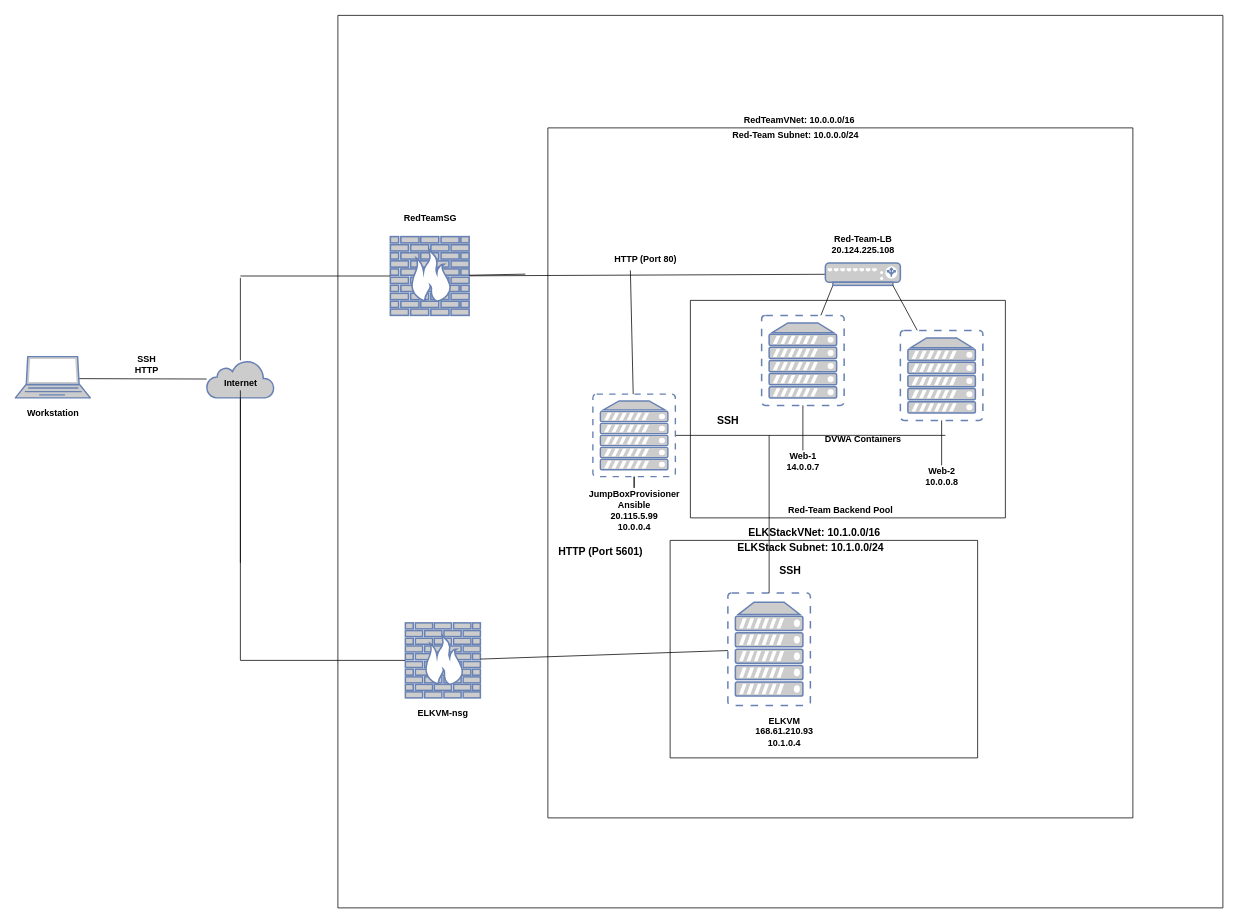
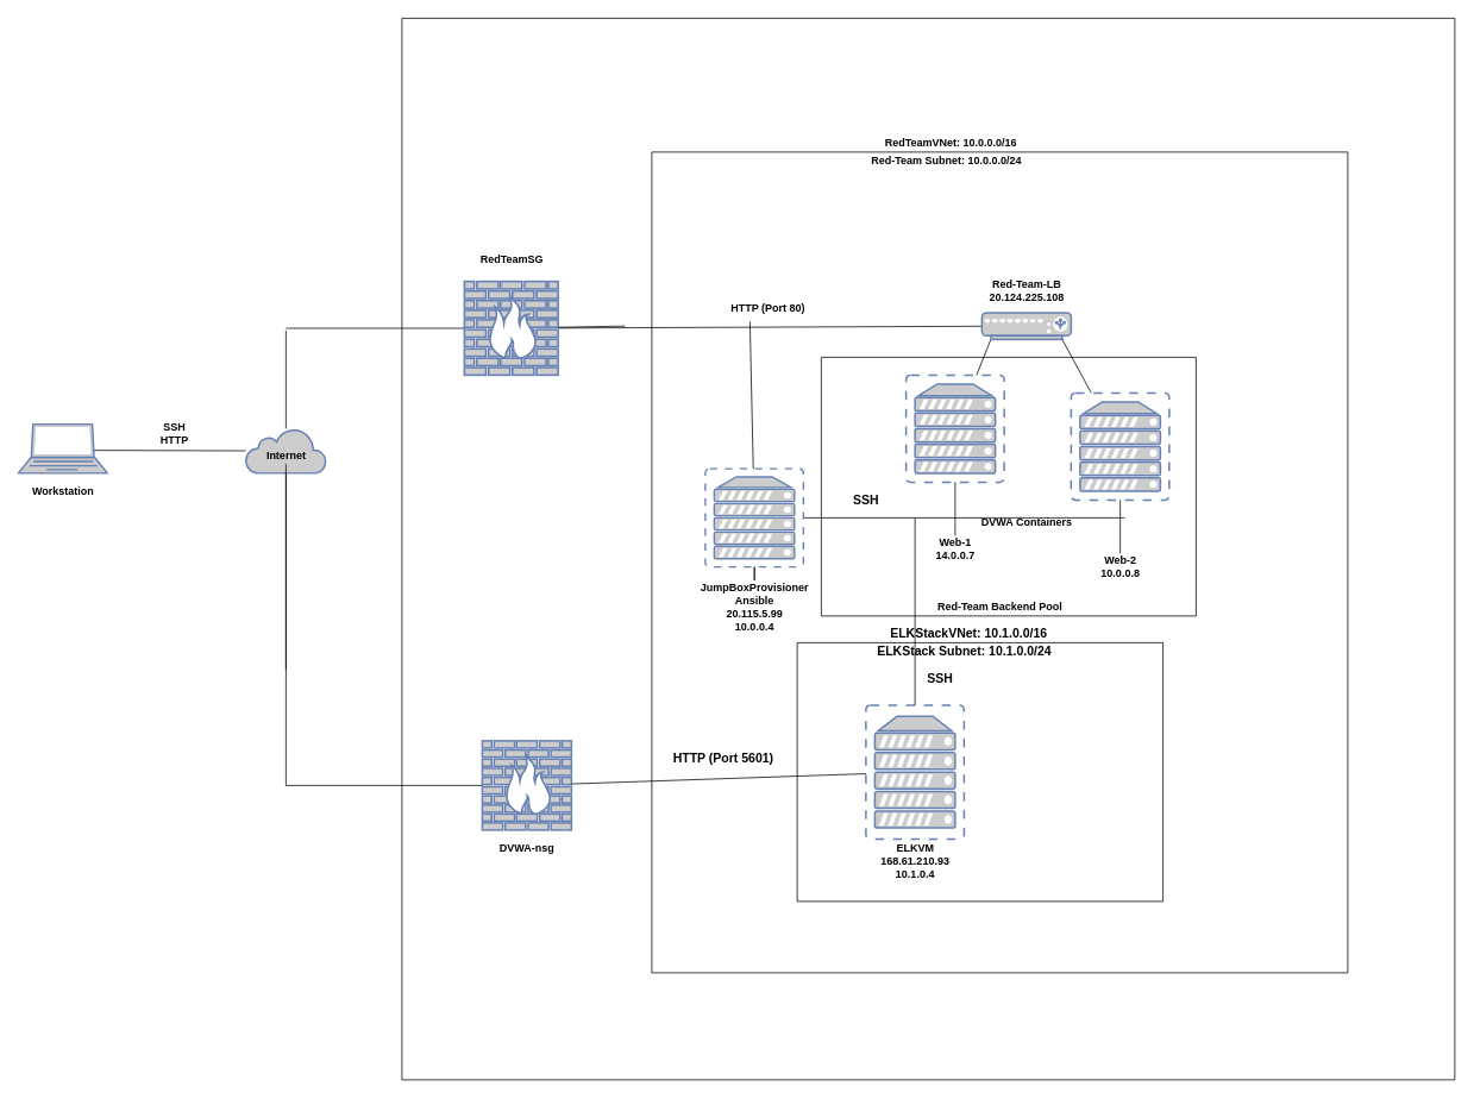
- <mxCell id="37" value="&lt;b&gt;&lt;font style=&quot;font-size: 14px&quot;&gt;HTTP (Port 5601)&lt;/font&gt;&lt;/b&gt;" style="text;html=1;resizable=0;autosize=1;align=center;verticalAlign=middle;points=[];fillColor=none;strokeColor=none;rounded=0;fontSize=14;" vertex="1" parent="24"><mxGeometry x="5" y="555" width="130" height="20" as="geometry" /></mxCell>
+ <mxCell id="37" value="&lt;b&gt;&lt;font style=&quot;font-size: 14px&quot;&gt;HTTP (Port 5601)&lt;/font&gt;&lt;/b&gt;" style="text;html=1;resizable=0;autosize=1;align=center;verticalAlign=middle;points=[];fillColor=none;strokeColor=none;rounded=0;fontSize=14;" vertex="1" parent="24"><mxGeometry x="15" y="670" width="130" height="20" as="geometry" /></mxCell>
- <mxCell id="21" value="&lt;b&gt;ELKVM-nsg&lt;/b&gt;" style="text;html=1;resizable=0;autosize=1;align=center;verticalAlign=middle;points=[];fillColor=none;strokeColor=none;rounded=0;" vertex="1" parent="19"><mxGeometry x="100" y="920" width="80" height="20" as="geometry" /></mxCell>
+ <mxCell id="21" value="&lt;b&gt;DVWA-nsg&lt;/b&gt;" style="text;html=1;resizable=0;autosize=1;align=center;verticalAlign=middle;points=[];fillColor=none;strokeColor=none;rounded=0;" vertex="1" parent="19"><mxGeometry x="100" y="920" width="80" height="20" as="geometry" /></mxCell>
- <mxCell id="28" value="&lt;b&gt;ELKVM&lt;br&gt;168.61.210.93&lt;br&gt;10.1.0.4&lt;br&gt;&lt;/b&gt;" style="text;html=1;resizable=0;autosize=1;align=center;verticalAlign=middle;points=[];fillColor=none;strokeColor=none;rounded=0;" vertex="1" parent="24"><mxGeometry x="270" y="780" width="90" height="50" as="geometry" /></mxCell>
+ <mxCell id="28" value="&lt;b&gt;ELKVM&lt;br&gt;168.61.210.93&lt;br&gt;10.1.0.4&lt;br&gt;&lt;/b&gt;" style="text;html=1;resizable=0;autosize=1;align=center;verticalAlign=middle;points=[];fillColor=none;strokeColor=none;rounded=0;" vertex="1" parent="24"><mxGeometry x="250" y="770" width="90" height="50" as="geometry" /></mxCell>
